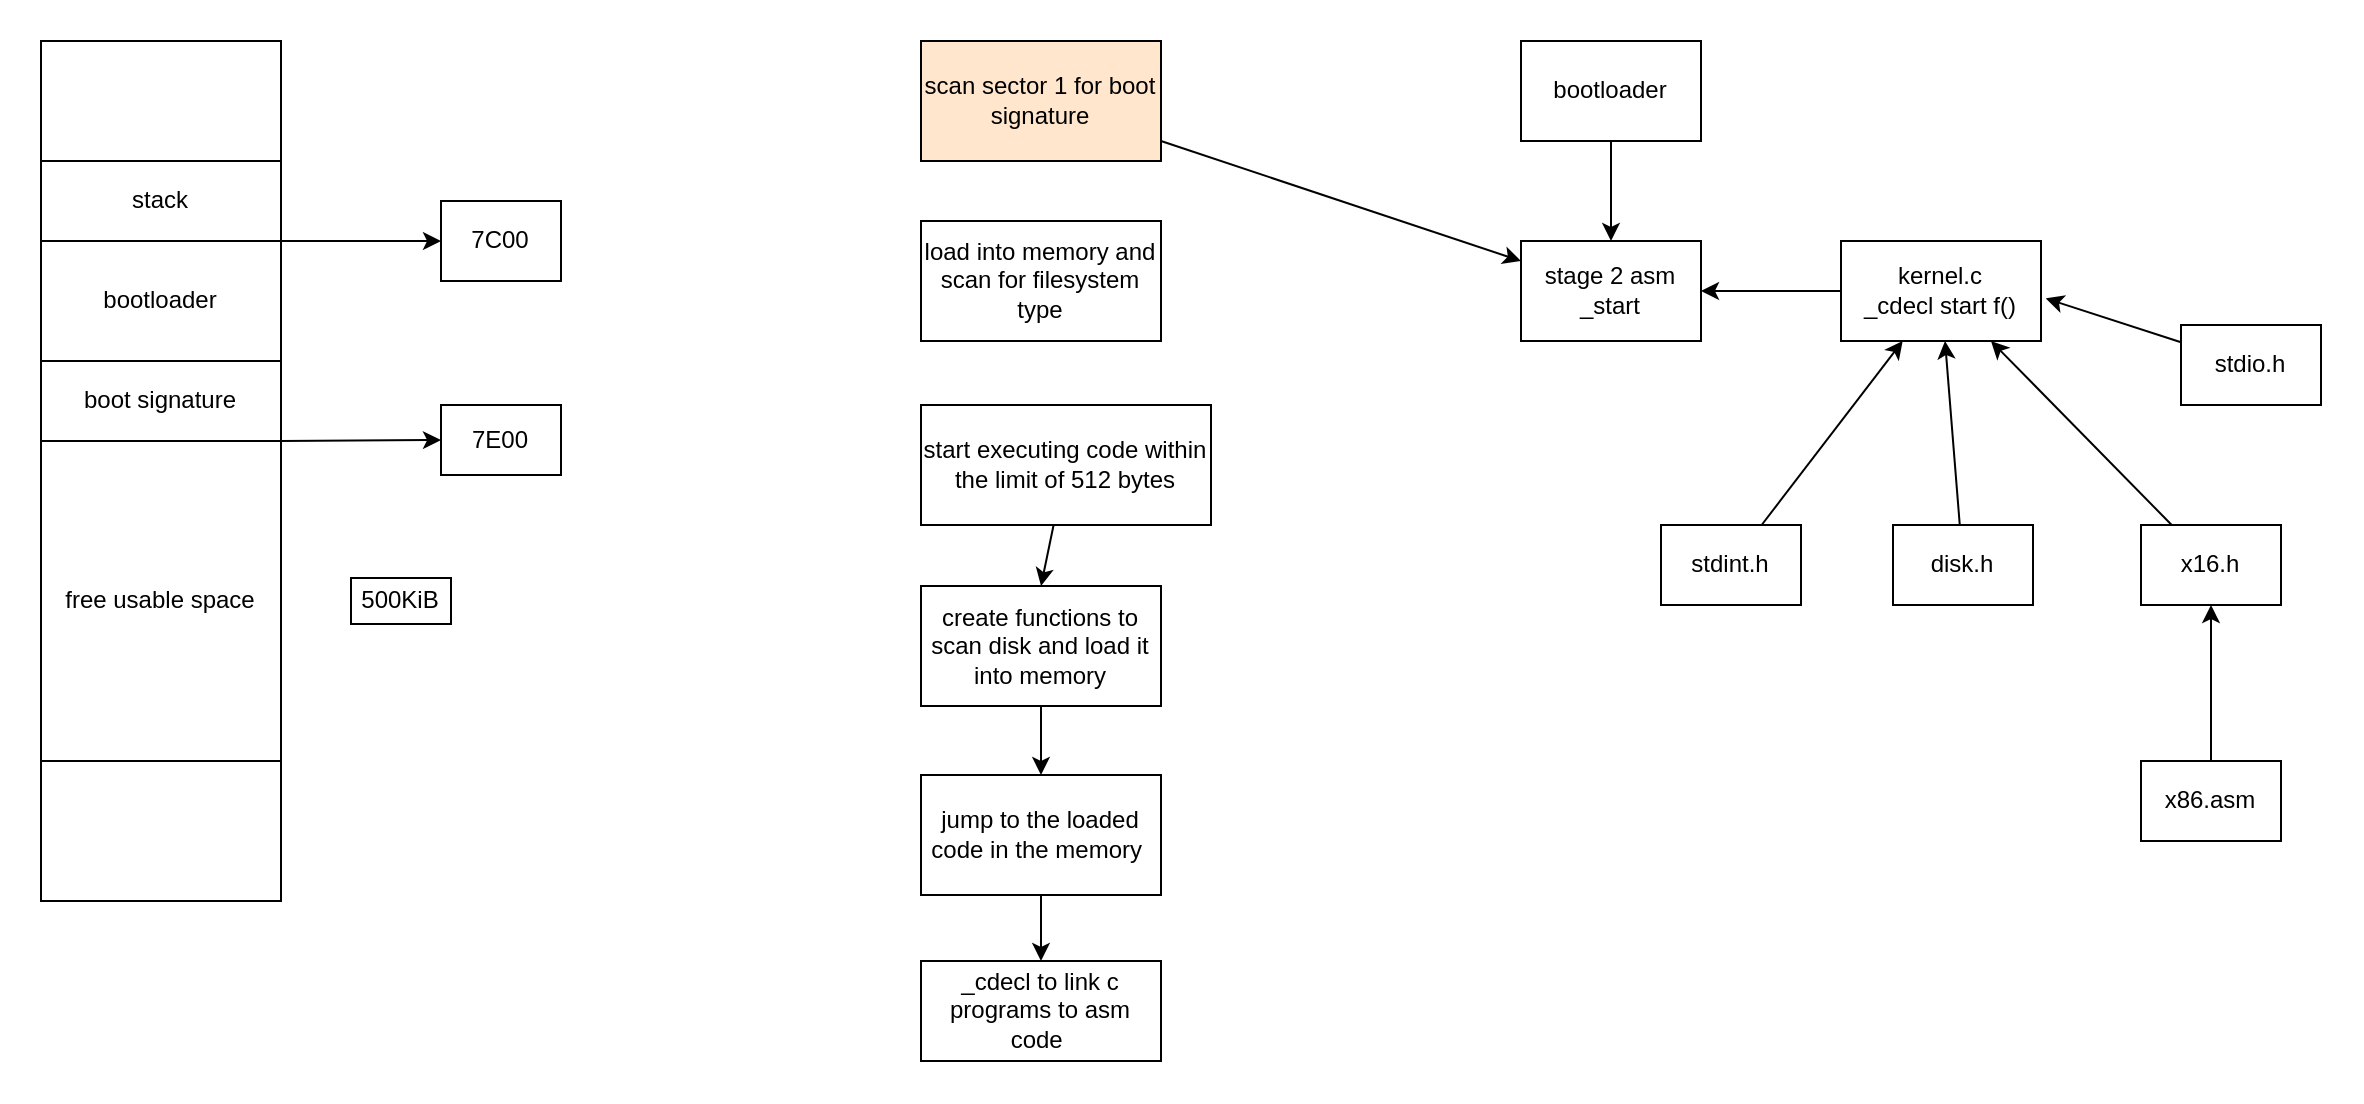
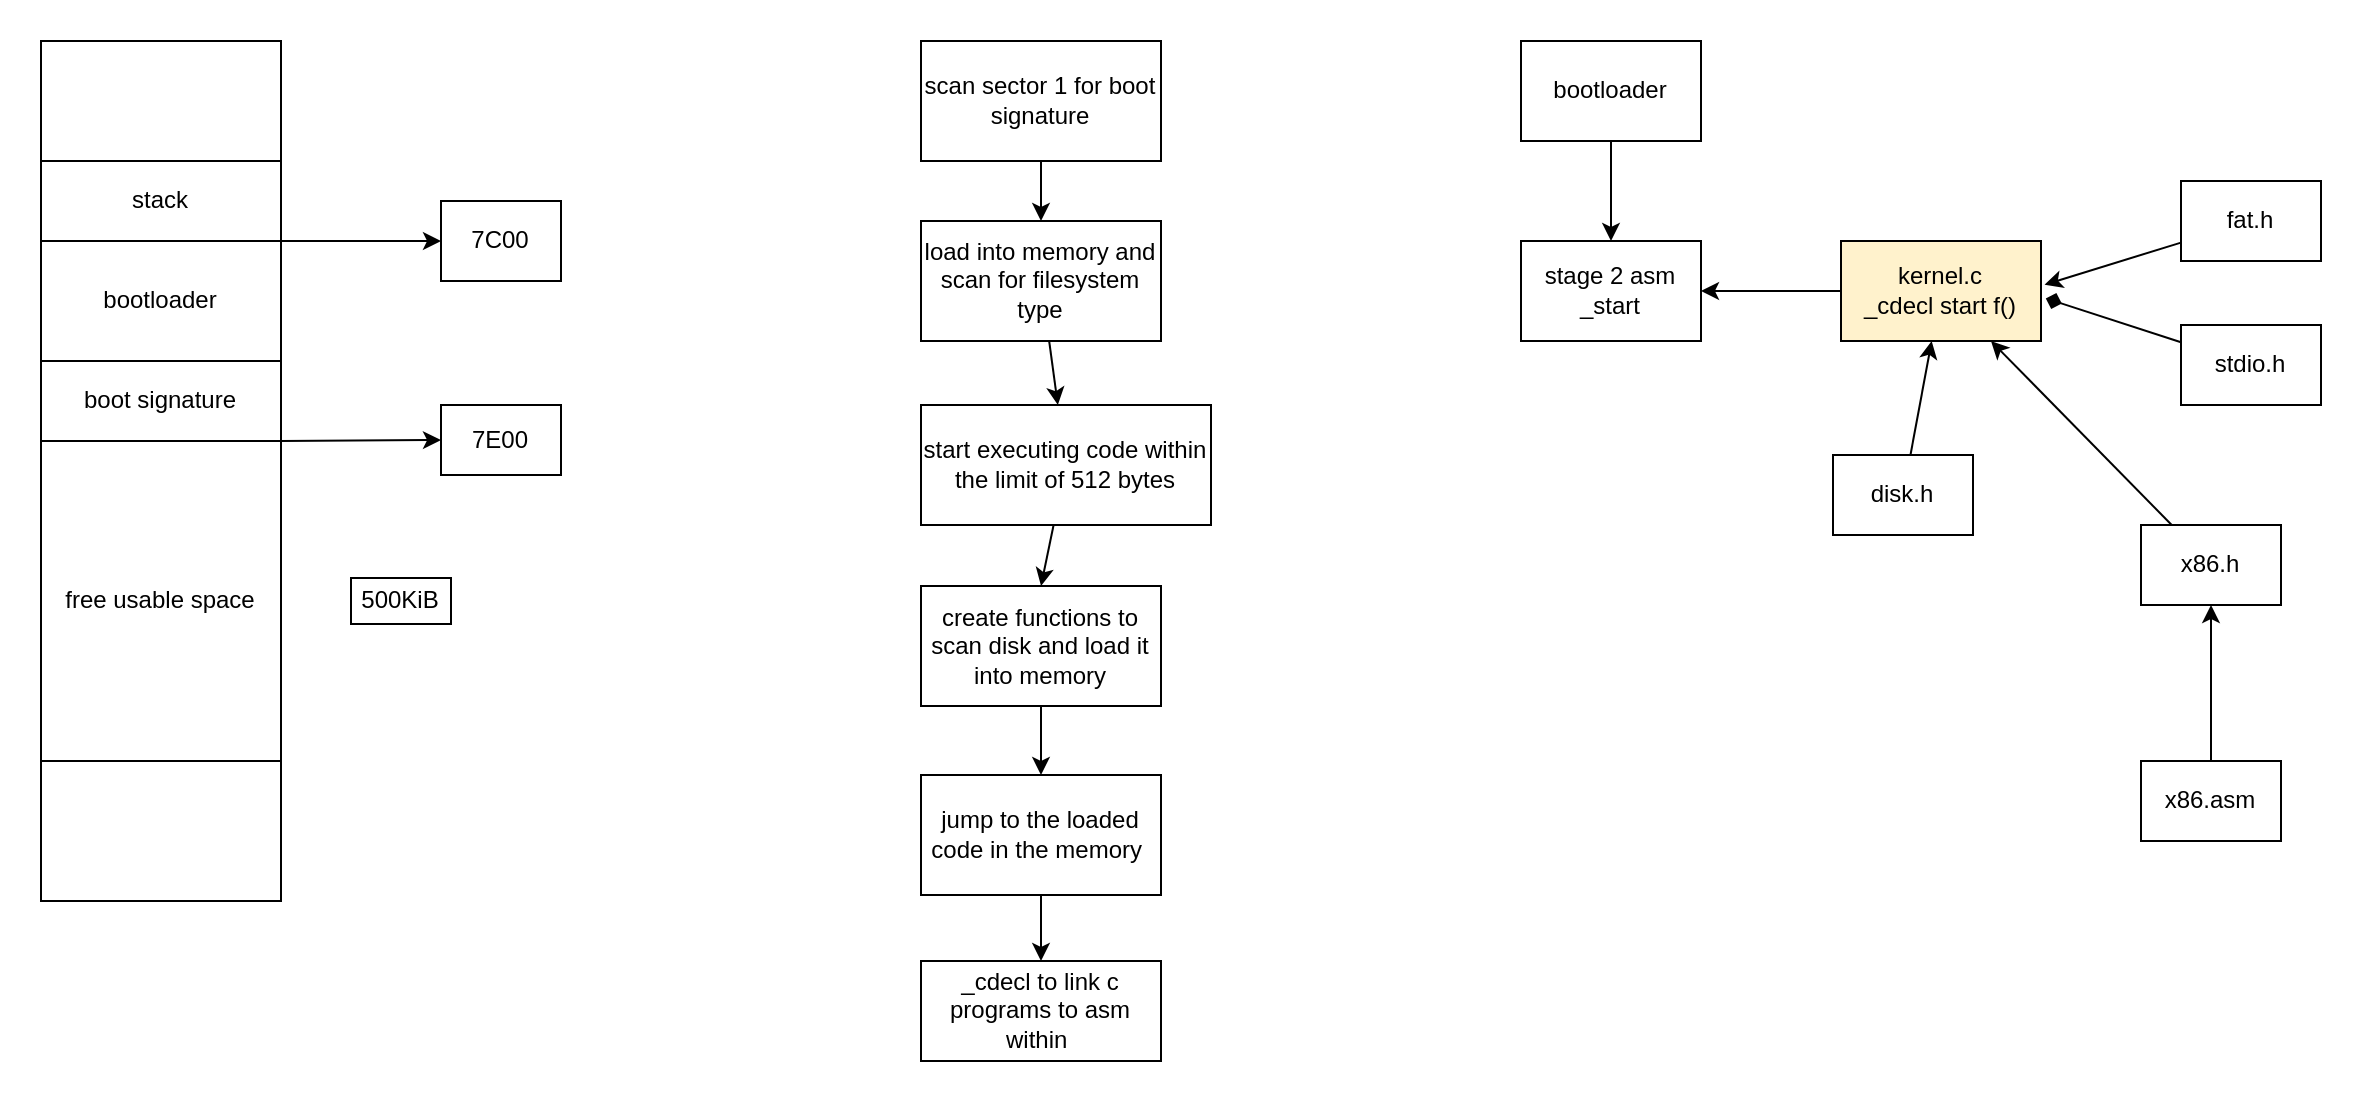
- <mxCell id="14" value="scan sector 1 for boot signature" style="rounded=0;whiteSpace=wrap;html=1;fillColor=#ffe6cc;" vertex="1" parent="1"><mxGeometry x="460" y="20" width="120" height="60" as="geometry" /></mxCell>
+ <mxCell id="14" value="scan sector 1 for boot signature" style="rounded=0;whiteSpace=wrap;html=1;" vertex="1" parent="1"><mxGeometry x="460" y="20" width="120" height="60" as="geometry" /></mxCell>
- <mxCell id="13" style="edgeStyle=none;html=1;" edge="1" parent="1" source="14" target="26"><mxGeometry relative="1" as="geometry" /></mxCell>
+ <mxCell id="13" style="edgeStyle=none;html=1;entryX=0.5;entryY=0;entryDx=0;entryDy=0;" edge="1" parent="1" source="14" target="16"><mxGeometry relative="1" as="geometry" /></mxCell>
+ <mxCell id="36" value="fat.h" style="rounded=0;whiteSpace=wrap;html=1;" vertex="1" parent="1"><mxGeometry x="1090" y="90" width="70" height="40" as="geometry" /></mxCell>
+ <mxCell id="35" style="edgeStyle=none;html=1;entryX=1.018;entryY=0.437;entryDx=0;entryDy=0;entryPerimeter=0;" edge="1" parent="1" source="36" target="28"><mxGeometry relative="1" as="geometry" /></mxCell>
- <mxCell id="28" value="kernel.c&lt;br&gt;_cdecl start f()" style="rounded=0;whiteSpace=wrap;html=1;" vertex="1" parent="1"><mxGeometry x="920" y="120" width="100" height="50" as="geometry" /></mxCell>
+ <mxCell id="28" value="kernel.c&lt;br&gt;_cdecl start f()" style="rounded=0;whiteSpace=wrap;html=1;fillColor=#fff2cc;" vertex="1" parent="1"><mxGeometry x="920" y="120" width="100" height="50" as="geometry" /></mxCell>
- <mxCell id="33" style="edgeStyle=none;html=1;entryX=1.024;entryY=0.574;entryDx=0;entryDy=0;entryPerimeter=0;" edge="1" parent="1" source="34" target="28"><mxGeometry relative="1" as="geometry" /></mxCell>
+ <mxCell id="33" style="edgeStyle=none;html=1;entryX=1.024;entryY=0.574;entryDx=0;entryDy=0;entryPerimeter=0;endArrow=diamond;" edge="1" parent="1" source="34" target="28"><mxGeometry relative="1" as="geometry" /></mxCell>
+ <mxCell id="15" value="" style="edgeStyle=none;html=1;" edge="1" parent="1" source="16" target="18"><mxGeometry relative="1" as="geometry" /></mxCell>
- <mxCell id="29" style="edgeStyle=none;html=1;" edge="1" parent="1" source="30" target="28"><mxGeometry relative="1" as="geometry" /></mxCell>
- <mxCell id="30" value="stdint.h" style="rounded=0;whiteSpace=wrap;html=1;" vertex="1" parent="1"><mxGeometry x="830" y="262" width="70" height="40" as="geometry" /></mxCell>
- <mxCell id="32" value="disk.h" style="rounded=0;whiteSpace=wrap;html=1;" vertex="1" parent="1"><mxGeometry x="946" y="262" width="70" height="40" as="geometry" /></mxCell>
+ <mxCell id="32" value="disk.h" style="rounded=0;whiteSpace=wrap;html=1;" vertex="1" parent="1"><mxGeometry x="916" y="227" width="70" height="40" as="geometry" /></mxCell>
- <mxCell id="38" value="x16.h" style="rounded=0;whiteSpace=wrap;html=1;" vertex="1" parent="1"><mxGeometry x="1070" y="262" width="70" height="40" as="geometry" /></mxCell>
+ <mxCell id="38" value="x86.h" style="rounded=0;whiteSpace=wrap;html=1;" vertex="1" parent="1"><mxGeometry x="1070" y="262" width="70" height="40" as="geometry" /></mxCell>
- <mxCell id="23" value="_cdecl to link c programs to asm code&amp;nbsp;" style="rounded=0;whiteSpace=wrap;html=1;" vertex="1" parent="1"><mxGeometry x="460" y="480" width="120" height="50" as="geometry" /></mxCell>
+ <mxCell id="23" value="_cdecl to link c programs to asm within&amp;nbsp;" style="rounded=0;whiteSpace=wrap;html=1;" vertex="1" parent="1"><mxGeometry x="460" y="480" width="120" height="50" as="geometry" /></mxCell>
